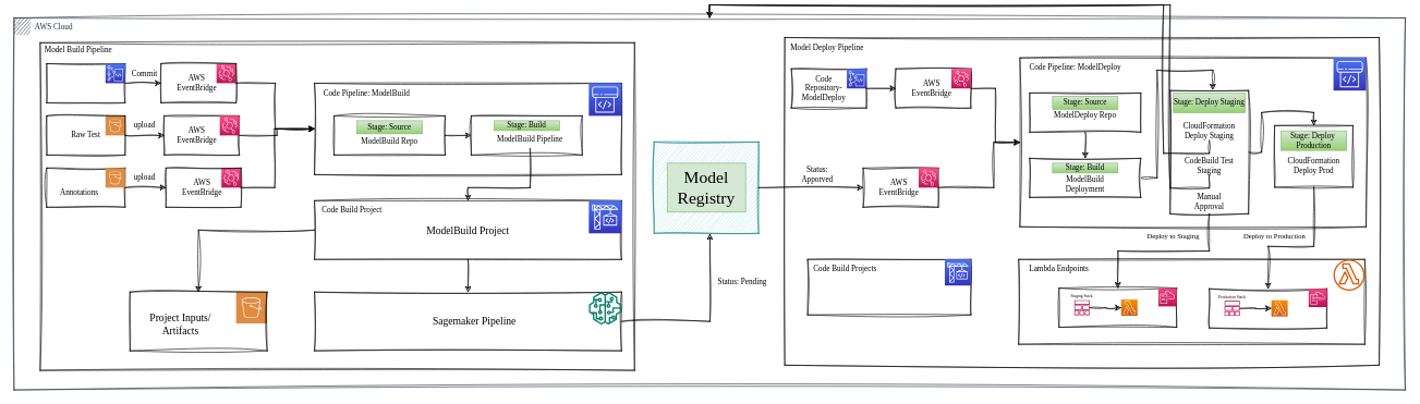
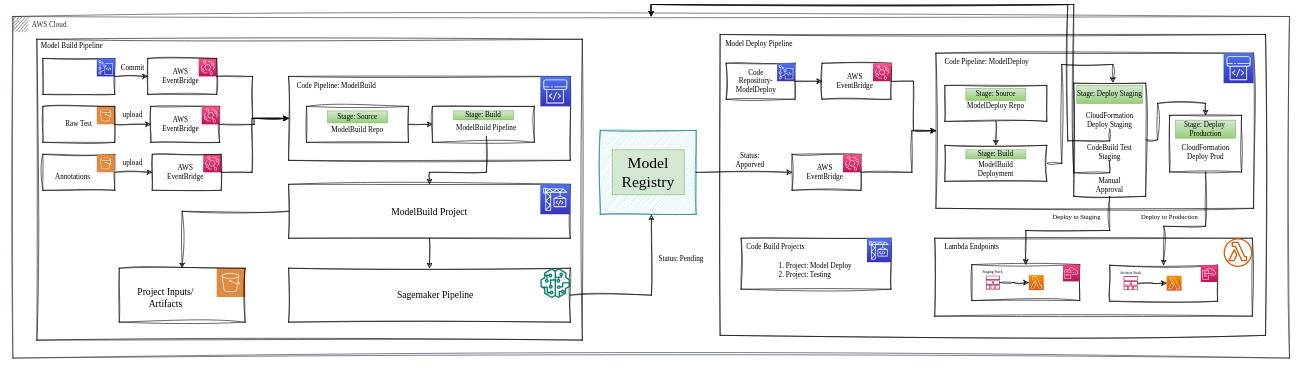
- <mxCell id="45" value="Code Build Project " style="text;html=1;strokeColor=none;fillColor=none;align=center;verticalAlign=middle;whiteSpace=wrap;rounded=0;fontSize=12;fontFamily=Architects Daughter;" parent="1" vertex="1"><mxGeometry x="480" y="300" width="115" height="30" as="geometry" /></mxCell>
+ <mxCell id="100" value="&lt;div align=&quot;left&quot;&gt;&lt;ol&gt;&lt;li&gt;Project: Model Deploy &lt;br&gt;&lt;/li&gt;&lt;li&gt;Project: Testing&lt;br&gt;&lt;/li&gt;&lt;/ol&gt;&lt;/div&gt;" style="text;html=1;strokeColor=none;fillColor=none;align=center;verticalAlign=middle;whiteSpace=wrap;rounded=0;fontSize=12;fontFamily=Architects Daughter;" vertex="1" parent="1"><mxGeometry x="1250" y="425" width="190" height="35" as="geometry" /></mxCell>
- <mxCell id="113" value="&lt;font style=&quot;font-size: 6px;&quot;&gt;Production Stack&lt;/font&gt;" style="text;html=1;strokeColor=none;fillColor=none;align=center;verticalAlign=middle;whiteSpace=wrap;rounded=0;fontSize=12;fontFamily=Architects Daughter;" vertex="1" parent="1"><mxGeometry x="1855" y="440" width="60" height="11" as="geometry" /></mxCell>
+ <mxCell id="113" value="&lt;font style=&quot;font-size: 6px;&quot;&gt;Artifacts Stack&lt;/font&gt;" style="text;html=1;strokeColor=none;fillColor=none;align=center;verticalAlign=middle;whiteSpace=wrap;rounded=0;fontSize=12;fontFamily=Architects Daughter;" vertex="1" parent="1"><mxGeometry x="1855" y="440" width="60" height="11" as="geometry" /></mxCell>
